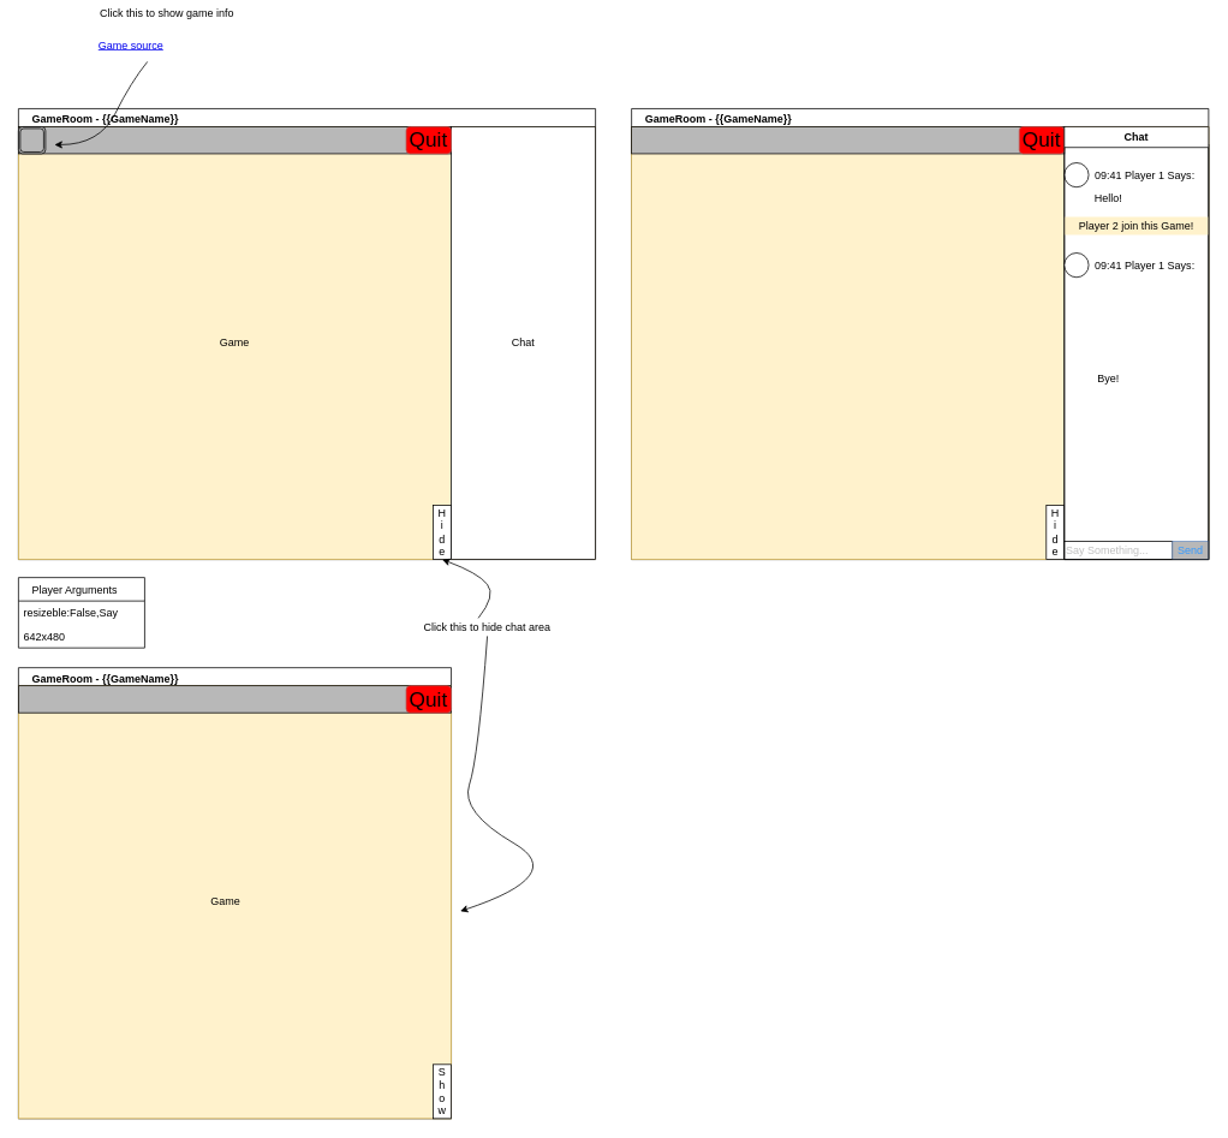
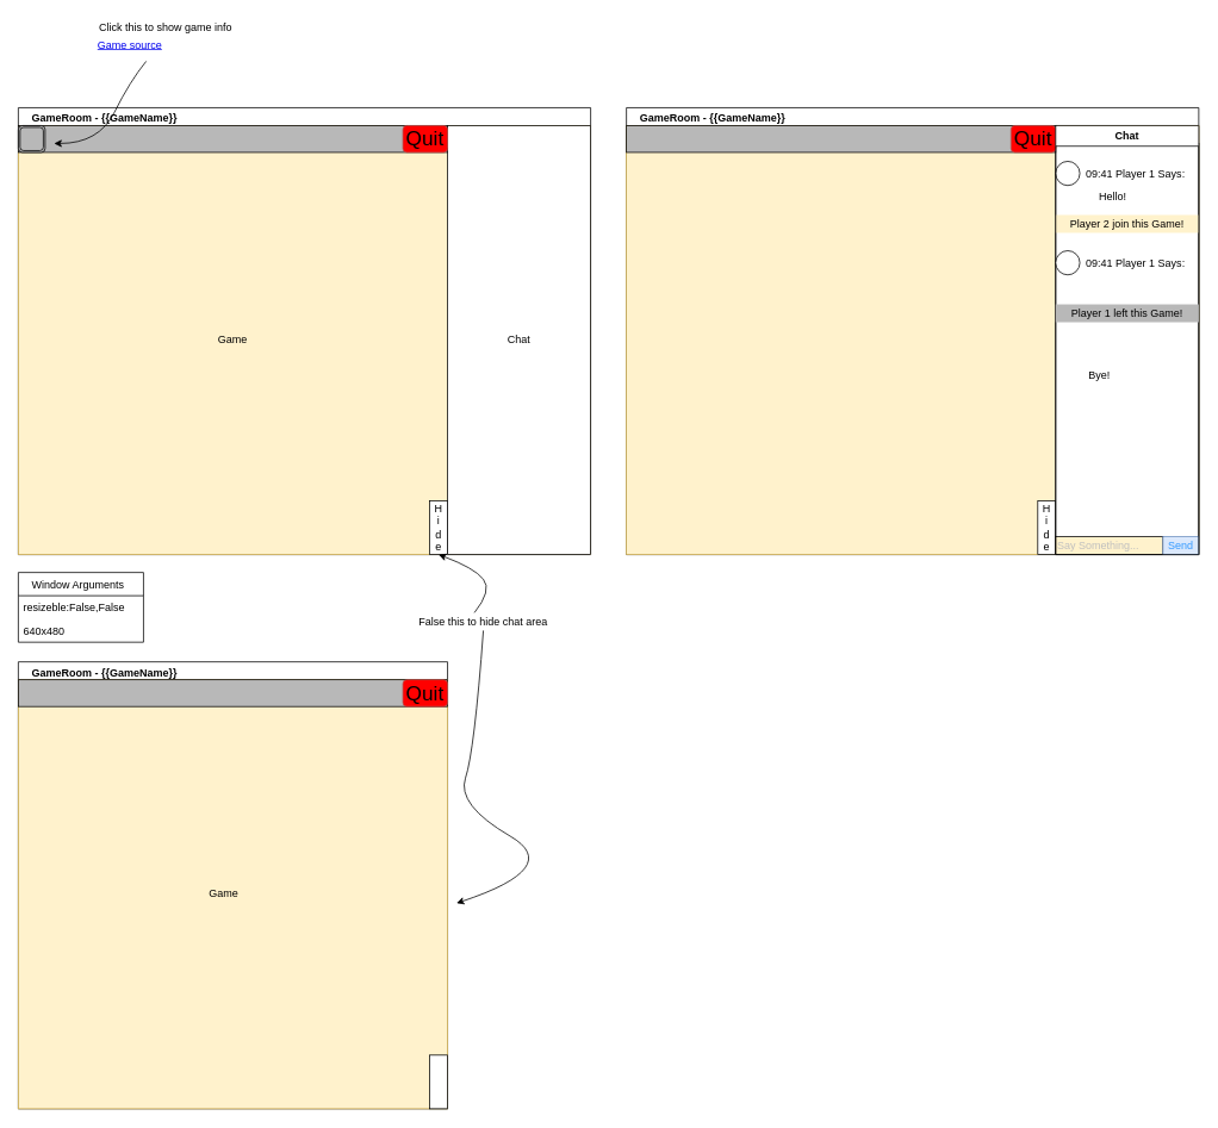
- <mxCell id="47" value="&lt;font color=&quot;#000000&quot;&gt;Click this to show game info&lt;/font&gt;" style="text;html=1;strokeColor=none;fillColor=none;align=center;verticalAlign=middle;whiteSpace=wrap;rounded=0;fontColor=#3399FF;" parent="1" vertex="1"><mxGeometry x="100" y="5" width="170" height="20" as="geometry" /></mxCell>
+ <mxCell id="47" value="&lt;font color=&quot;#000000&quot;&gt;Click this to show game info&lt;/font&gt;" style="text;html=1;strokeColor=none;fillColor=none;align=center;verticalAlign=middle;whiteSpace=wrap;rounded=0;fontColor=#3399FF;" parent="1" vertex="1"><mxGeometry x="100" y="20" width="170" height="20" as="geometry" /></mxCell>
- <mxCell id="32" value="Hello!" style="text;html=1;strokeColor=none;fillColor=none;align=center;verticalAlign=middle;whiteSpace=wrap;rounded=0;" parent="1" vertex="1"><mxGeometry x="1209" y="210" width="40" height="20" as="geometry" /></mxCell>
+ <mxCell id="32" value="Hello!" style="text;html=1;strokeColor=none;fillColor=none;align=center;verticalAlign=middle;whiteSpace=wrap;rounded=0;" parent="1" vertex="1"><mxGeometry x="1224" y="210" width="40" height="20" as="geometry" /></mxCell>
+ <mxCell id="36" value="&lt;font color=&quot;#000000&quot;&gt;Player 1 left this Game!&lt;/font&gt;" style="rounded=0;whiteSpace=wrap;html=1;fontColor=#3399FF;align=center;fillColor=#B8B8B8;strokeColor=none;" parent="1" vertex="1"><mxGeometry x="1180" y="340" width="160" height="20" as="geometry" /></mxCell>
- <mxCell id="23" value="&lt;font color=&quot;#bfbfbf&quot;&gt;Say Something...&lt;/font&gt;" style="rounded=0;whiteSpace=wrap;html=1;align=left;" parent="18" vertex="1"><mxGeometry x="480" y="480" width="120" height="20" as="geometry" /></mxCell>
+ <mxCell id="23" value="&lt;font color=&quot;#bfbfbf&quot;&gt;Say Something...&lt;/font&gt;" style="rounded=0;whiteSpace=wrap;html=1;align=left;fillColor=#fff2cc;" parent="18" vertex="1"><mxGeometry x="480" y="480" width="120" height="20" as="geometry" /></mxCell>
- <mxCell id="24" value="&lt;font&gt;Send&lt;/font&gt;" style="rounded=0;whiteSpace=wrap;html=1;align=center;fillColor=#b8b8b8;strokeColor=#6c8ebf;fontColor=#3399FF;" parent="18" vertex="1"><mxGeometry x="600" y="480" width="40" height="20" as="geometry" /></mxCell>
+ <mxCell id="24" value="&lt;font&gt;Send&lt;/font&gt;" style="rounded=0;whiteSpace=wrap;html=1;align=center;fillColor=#dae8fc;strokeColor=#6c8ebf;fontColor=#3399FF;" parent="18" vertex="1"><mxGeometry x="600" y="480" width="40" height="20" as="geometry" /></mxCell>
- <mxCell id="12" value="    Player Arguments" style="swimlane;fontStyle=0;childLayout=stackLayout;horizontal=1;startSize=26;horizontalStack=0;resizeParent=1;resizeParentMax=0;resizeLast=0;collapsible=1;marginBottom=0;align=left;" parent="1" vertex="1"><mxGeometry y="640" width="140" height="78" as="geometry" x="20" /></mxCell>
+ <mxCell id="12" value="    Window Arguments" style="swimlane;fontStyle=0;childLayout=stackLayout;horizontal=1;startSize=26;horizontalStack=0;resizeParent=1;resizeParentMax=0;resizeLast=0;collapsible=1;marginBottom=0;align=left;" parent="1" vertex="1"><mxGeometry y="640" width="140" height="78" as="geometry" x="20" /></mxCell>
- <mxCell id="13" value="resizeble:False,Say" style="text;strokeColor=none;fillColor=none;align=left;verticalAlign=top;spacingLeft=4;spacingRight=4;overflow=hidden;rotatable=0;points=[[0,0.5],[1,0.5]];portConstraint=eastwest;" parent="12" vertex="1"><mxGeometry y="26" width="140" height="26" as="geometry" /></mxCell>
+ <mxCell id="13" value="resizeble:False,False" style="text;strokeColor=none;fillColor=none;align=left;verticalAlign=top;spacingLeft=4;spacingRight=4;overflow=hidden;rotatable=0;points=[[0,0.5],[1,0.5]];portConstraint=eastwest;" parent="12" vertex="1"><mxGeometry y="26" width="140" height="26" as="geometry" /></mxCell>
- <mxCell id="16" value="Click this to hide chat area" style="text;html=1;strokeColor=none;fillColor=none;align=center;verticalAlign=middle;whiteSpace=wrap;rounded=0;" parent="1" vertex="1"><mxGeometry x="460" y="685" width="160" height="20" as="geometry" /></mxCell>
+ <mxCell id="16" value="False this to hide chat area" style="text;html=1;strokeColor=none;fillColor=none;align=center;verticalAlign=middle;whiteSpace=wrap;rounded=0;" parent="1" vertex="1"><mxGeometry x="460" y="685" width="160" height="20" as="geometry" /></mxCell>
- <mxCell id="14" value="642x480" style="text;strokeColor=none;fillColor=none;align=left;verticalAlign=top;spacingLeft=4;spacingRight=4;overflow=hidden;rotatable=0;points=[[0,0.5],[1,0.5]];portConstraint=eastwest;" parent="12" vertex="1"><mxGeometry y="52" width="140" height="26" as="geometry" /></mxCell>
+ <mxCell id="14" value="640x480" style="text;strokeColor=none;fillColor=none;align=left;verticalAlign=top;spacingLeft=4;spacingRight=4;overflow=hidden;rotatable=0;points=[[0,0.5],[1,0.5]];portConstraint=eastwest;" parent="12" vertex="1"><mxGeometry y="52" width="140" height="26" as="geometry" /></mxCell>
- <mxCell id="40" value="S&lt;br&gt;h&lt;br&gt;o&lt;br&gt;w" style="text;html=1;strokeColor=none;fillColor=none;align=center;verticalAlign=middle;whiteSpace=wrap;rounded=0;" parent="37" vertex="1"><mxGeometry x="460" y="440" width="20" height="60" as="geometry" /></mxCell>
